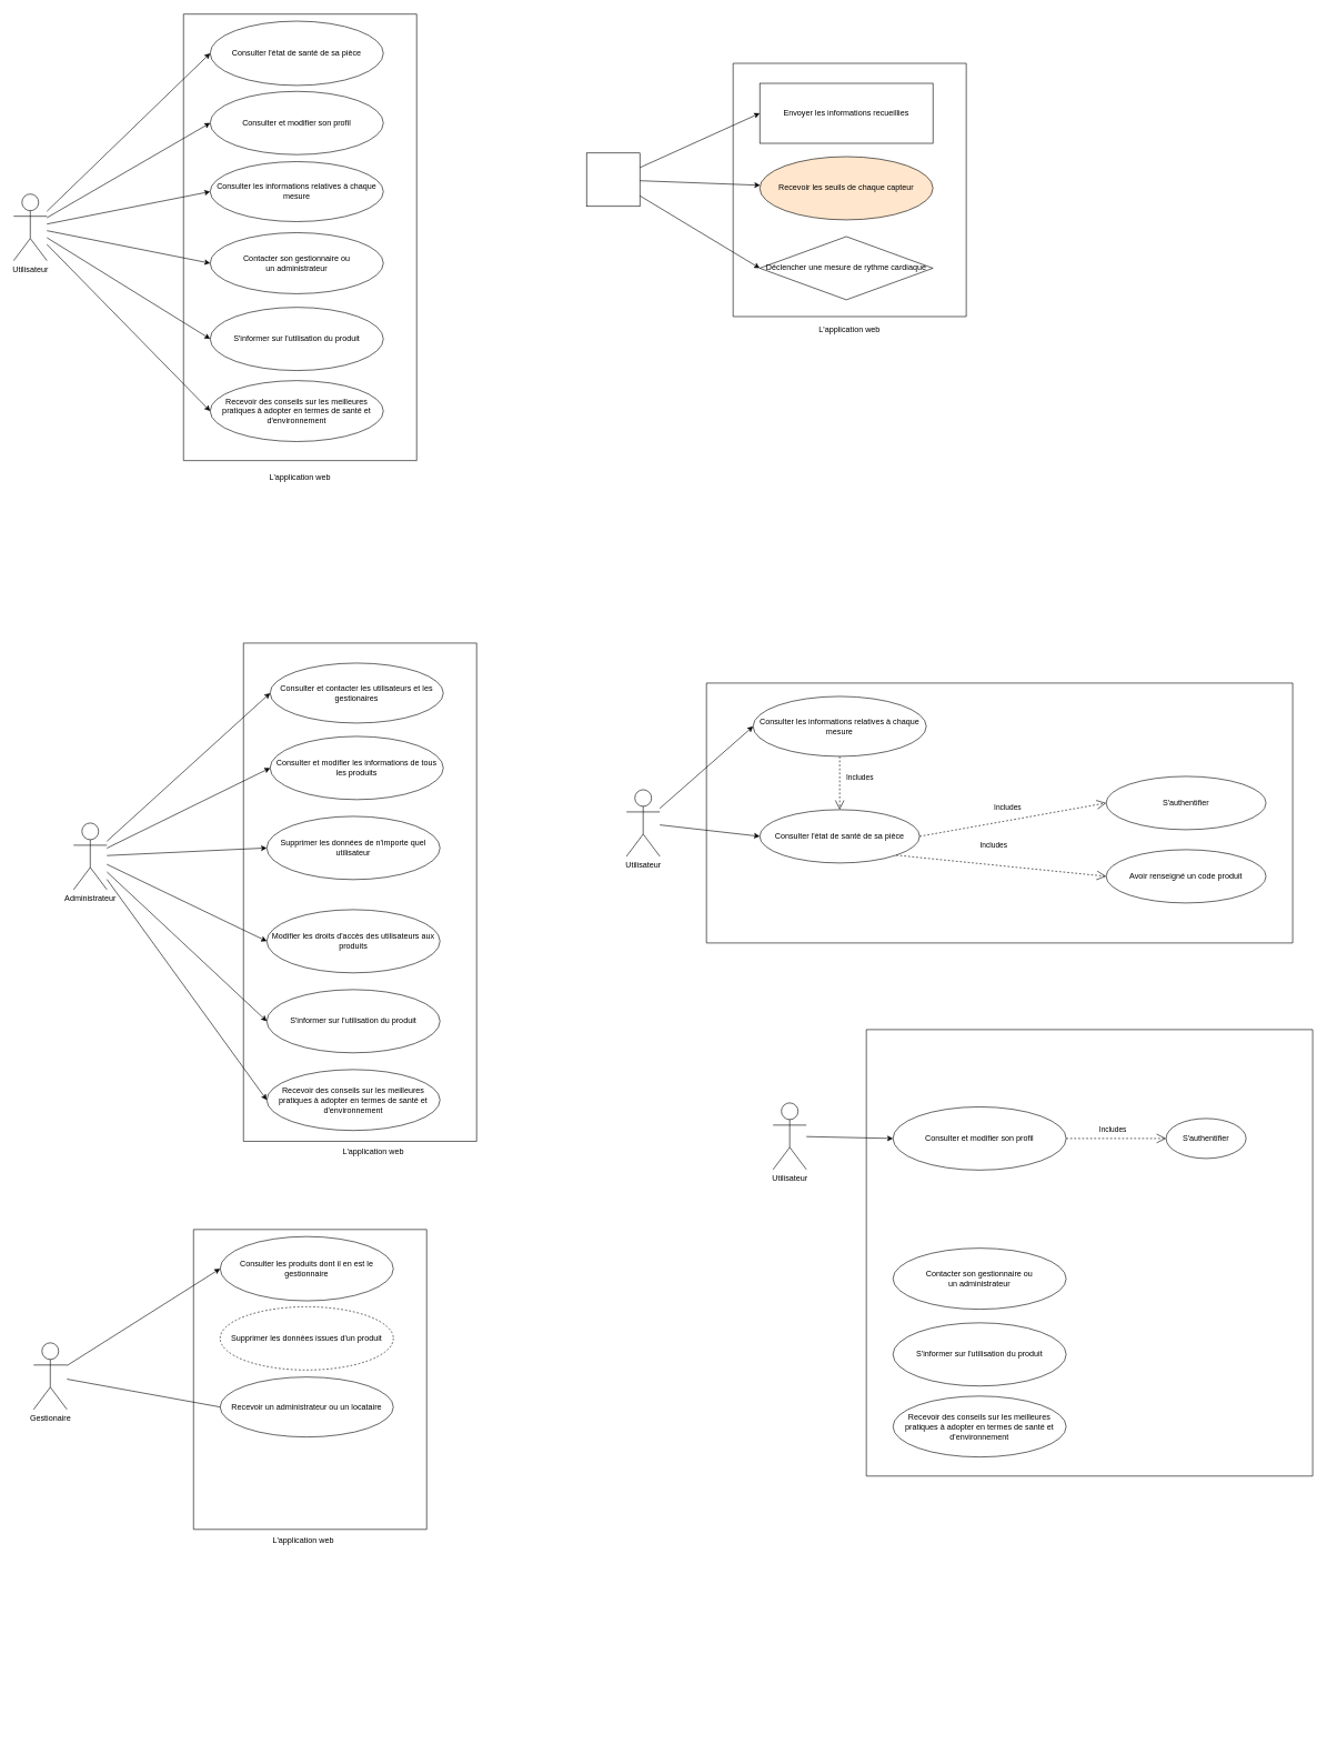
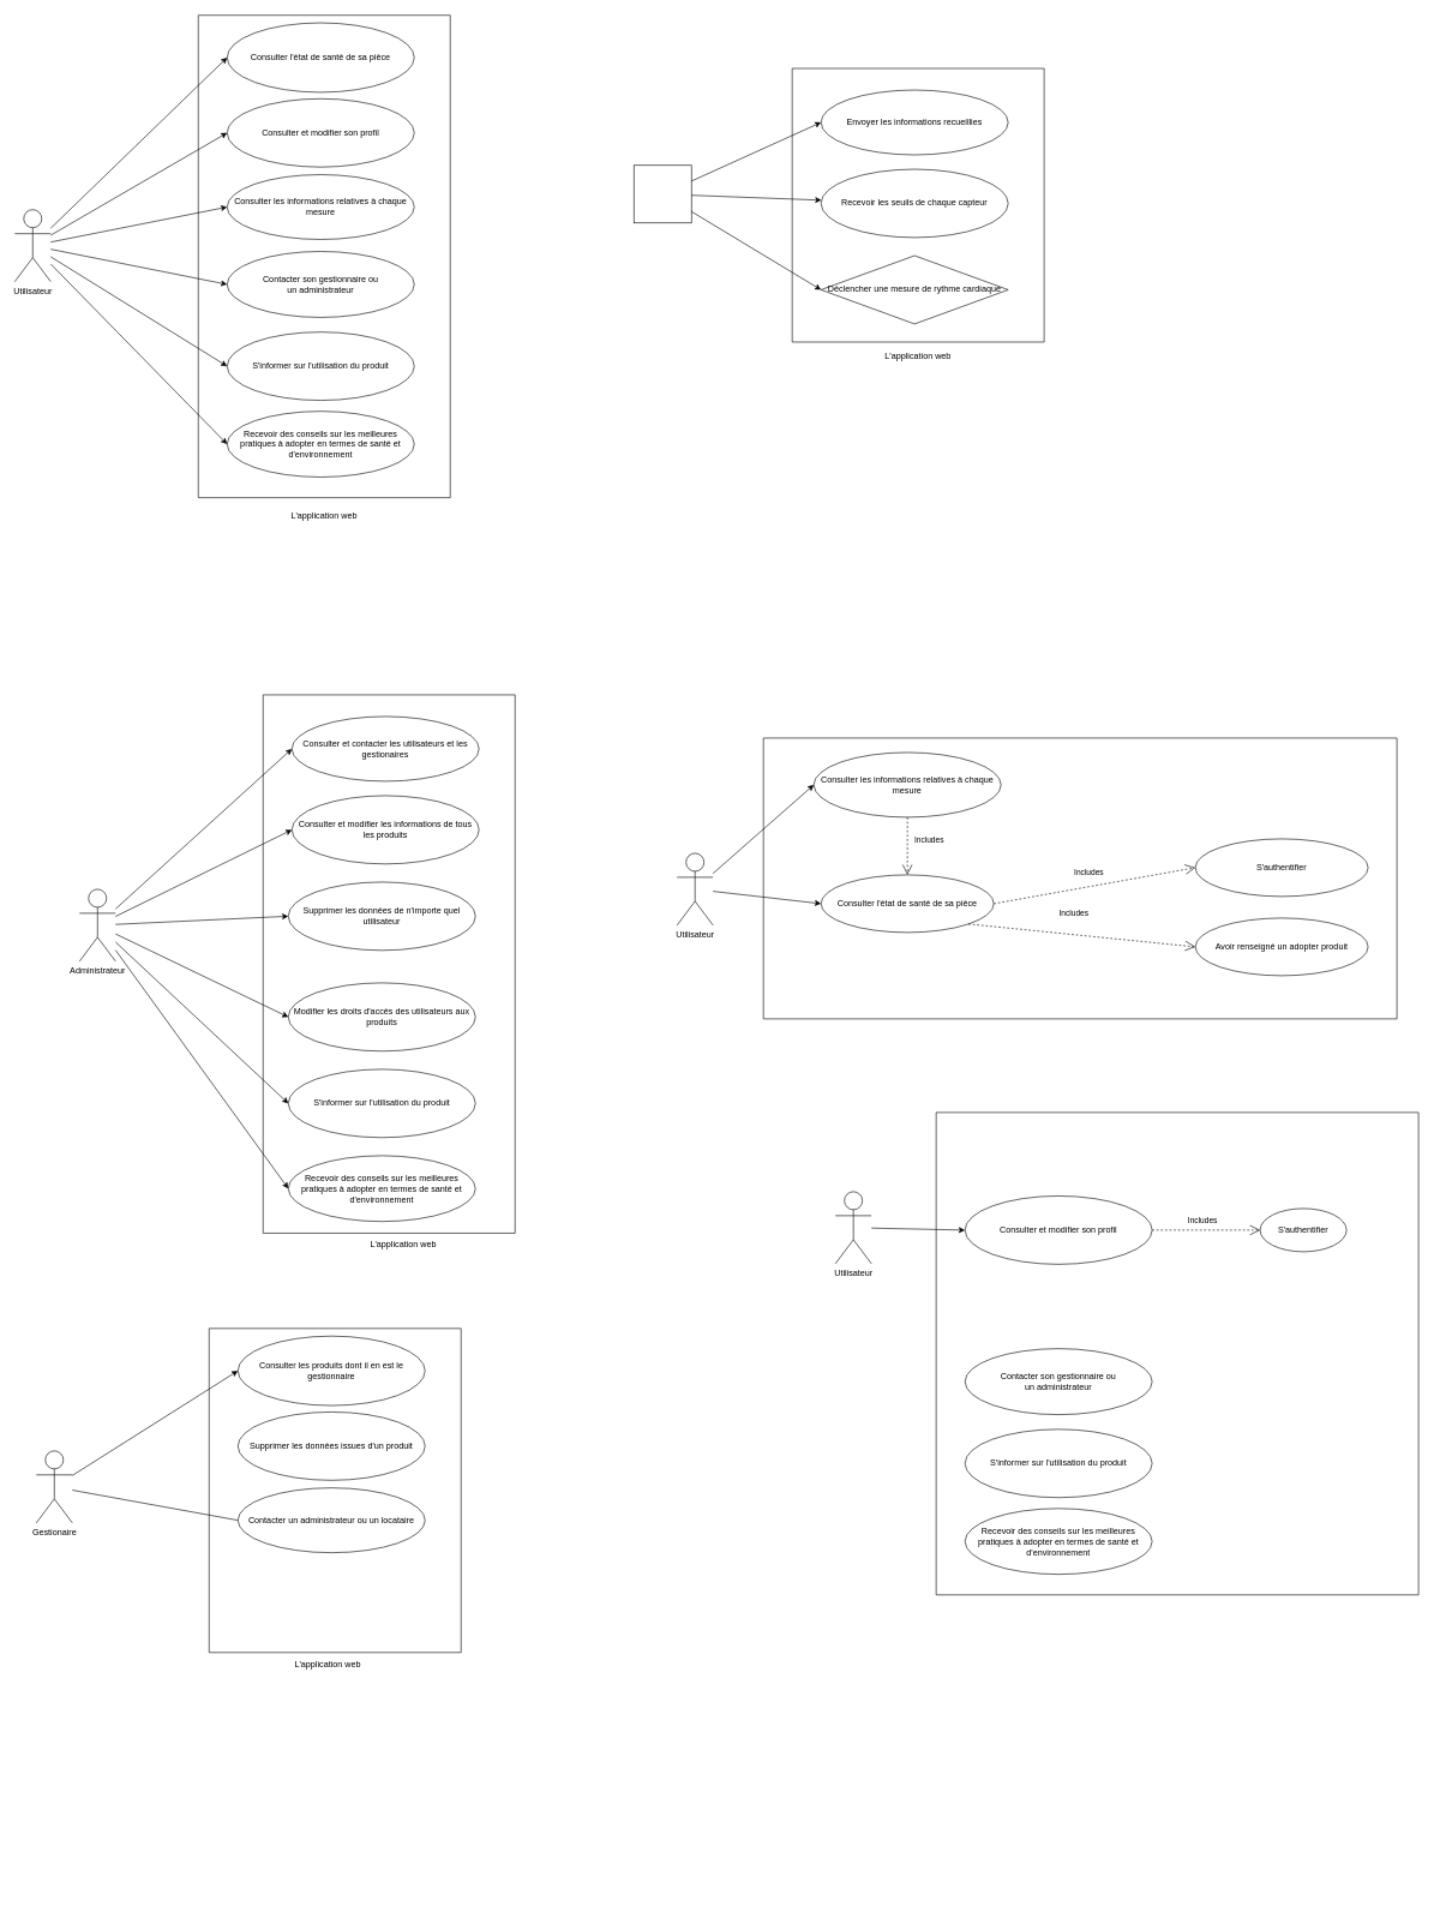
- <mxCell id="56" value="Envoyer les informations recueillies" style="whiteSpace=wrap;html=1;rounded=0;" vertex="1" parent="55"><mxGeometry x="40" y="30.003" width="260" height="90.01" as="geometry" /></mxCell>
+ <mxCell id="56" value="Envoyer les informations recueillies" style="ellipse;whiteSpace=wrap;html=1;" vertex="1" parent="55"><mxGeometry x="40" y="30.003" width="260" height="90.01" as="geometry" /></mxCell>
- <mxCell id="57" value="Recevoir les seuils de chaque capteur" style="ellipse;whiteSpace=wrap;html=1;fillColor=#ffe6cc;" vertex="1" parent="55"><mxGeometry x="40" y="139.996" width="260" height="94.87" as="geometry" /></mxCell>
+ <mxCell id="57" value="Recevoir les seuils de chaque capteur" style="ellipse;whiteSpace=wrap;html=1;" vertex="1" parent="55"><mxGeometry x="40" y="139.996" width="260" height="94.87" as="geometry" /></mxCell>
- <mxCell id="67" value="Avoir renseigné un code produit" style="ellipse;whiteSpace=wrap;html=1;" vertex="1" parent="66"><mxGeometry x="600" y="250" width="240" height="80" as="geometry" /></mxCell>
+ <mxCell id="67" value="Avoir renseigné un adopter produit" style="ellipse;whiteSpace=wrap;html=1;" vertex="1" parent="66"><mxGeometry x="600" y="250" width="240" height="80" as="geometry" /></mxCell>
- <mxCell id="45" value="Supprimer les données issues d'un produit" style="ellipse;whiteSpace=wrap;html=1;dashed=1;" vertex="1" parent="43"><mxGeometry x="40" y="115.952" width="260" height="94.87" as="geometry" /></mxCell>
+ <mxCell id="45" value="Supprimer les données issues d'un produit" style="ellipse;whiteSpace=wrap;html=1;" vertex="1" parent="43"><mxGeometry x="40" y="115.952" width="260" height="94.87" as="geometry" /></mxCell>
- <mxCell id="46" value="Recevoir un administrateur ou un locataire" style="ellipse;whiteSpace=wrap;html=1;" vertex="1" parent="43"><mxGeometry x="40" y="221.363" width="260" height="90.01" as="geometry" /></mxCell>
+ <mxCell id="46" value="Contacter un administrateur ou un locataire" style="ellipse;whiteSpace=wrap;html=1;" vertex="1" parent="43"><mxGeometry x="40" y="221.363" width="260" height="90.01" as="geometry" /></mxCell>
